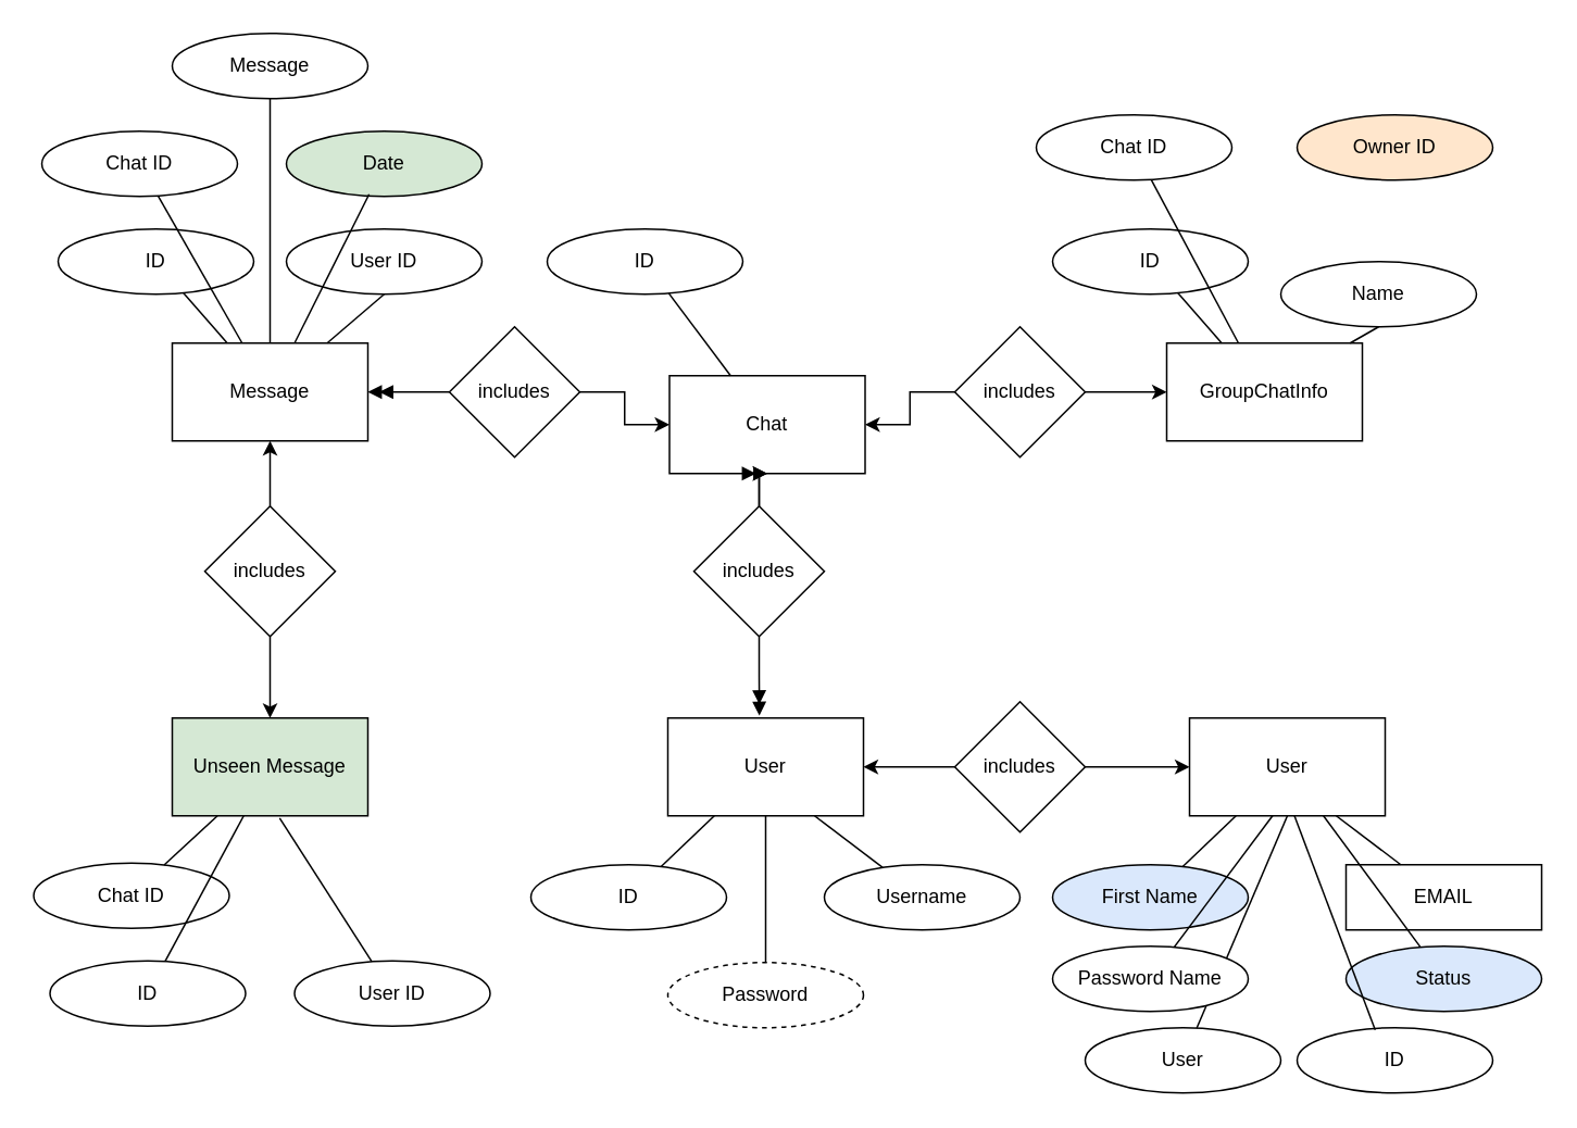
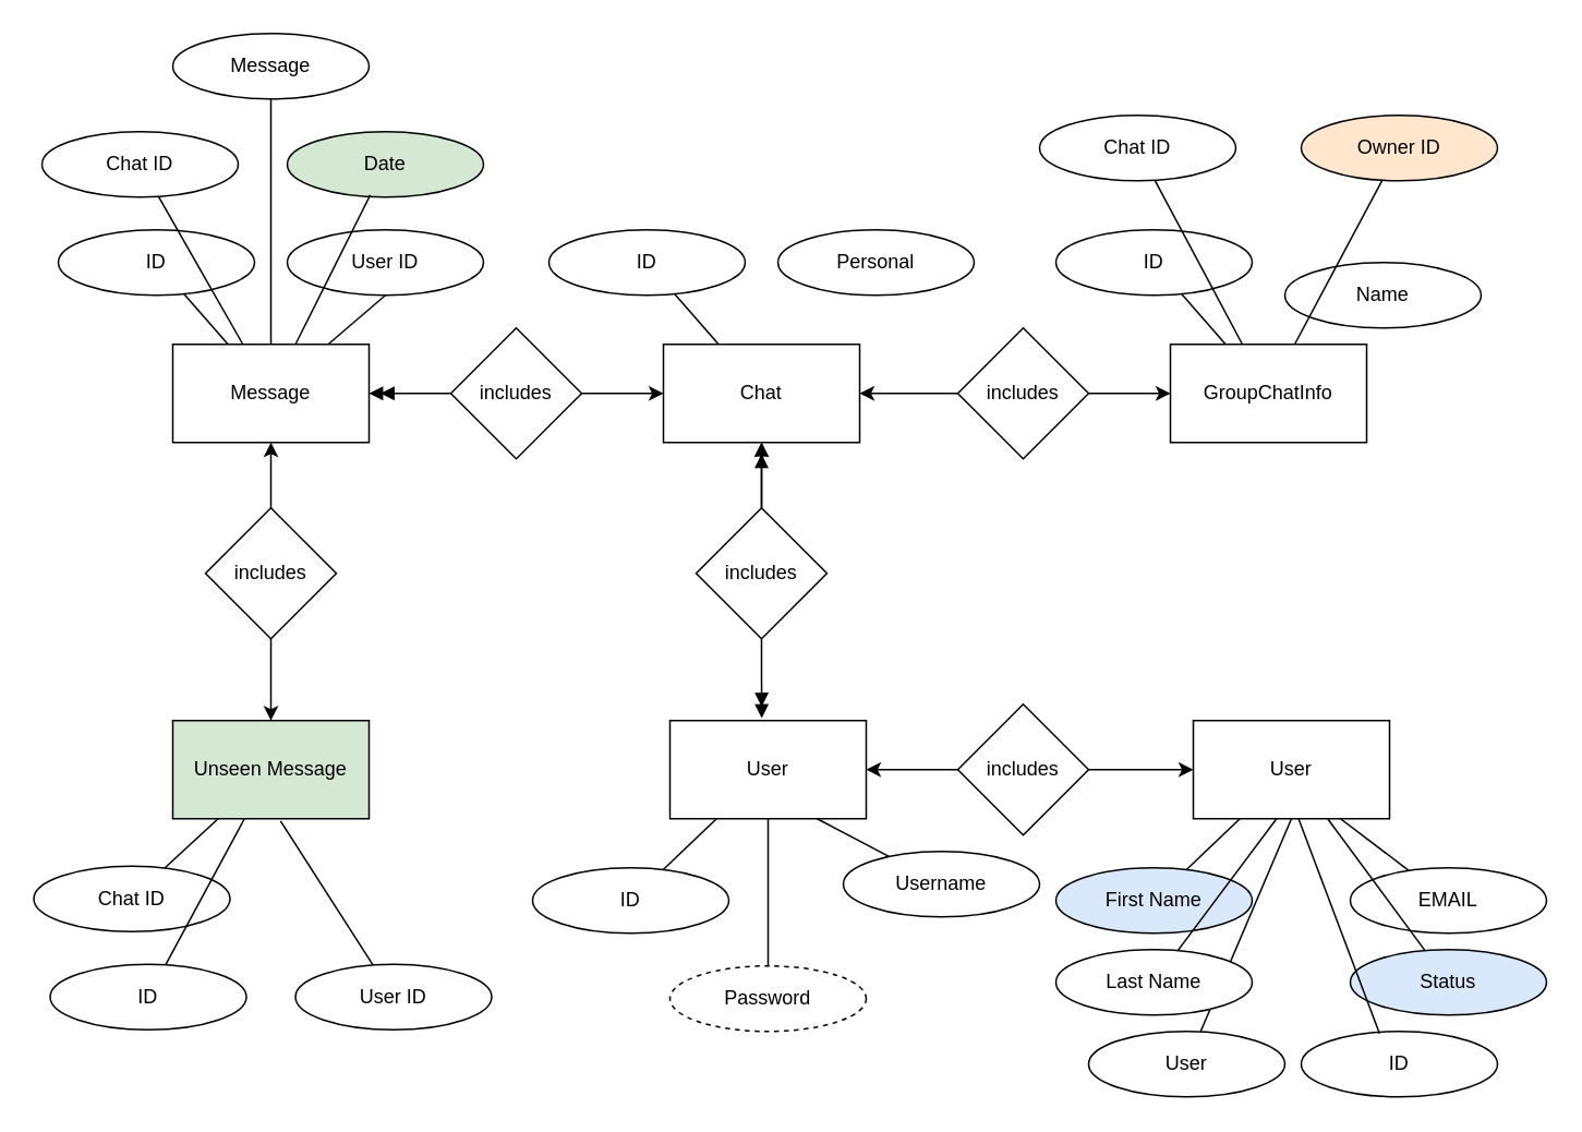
+ <mxCell id="8" value="Personal" style="ellipse;whiteSpace=wrap;html=1;" vertex="1" parent="1"><mxGeometry x="475" y="140" width="120" height="40" as="geometry" /></mxCell>
+ <mxCell id="25" value="" style="endArrow=none;html=1;rounded=0;" edge="1" parent="1" source="17" target="22"><mxGeometry width="50" height="50" relative="1" as="geometry"><mxPoint x="745" y="320" as="sourcePoint" /><mxPoint x="795" y="270" as="targetPoint" /></mxGeometry></mxCell>
- <mxCell id="20" value="" style="endArrow=none;html=1;rounded=0;entryX=0.5;entryY=1;entryDx=0;entryDy=0;" edge="1" parent="1" source="17" target="18"><mxGeometry width="50" height="50" relative="1" as="geometry"><mxPoint x="775" y="410" as="sourcePoint" /><mxPoint x="825" y="360" as="targetPoint" /></mxGeometry></mxCell>
- <mxCell id="2" value="Chat" style="rounded=0;whiteSpace=wrap;html=1;" vertex="1" parent="1"><mxGeometry x="410" y="230" width="120" height="60" as="geometry" /></mxCell>
+ <mxCell id="2" value="Chat" style="rounded=0;whiteSpace=wrap;html=1;" vertex="1" parent="1"><mxGeometry x="405" y="210" width="120" height="60" as="geometry" /></mxCell>
- <mxCell id="13" value="Username" style="ellipse;whiteSpace=wrap;html=1;" vertex="1" parent="1"><mxGeometry x="505" y="530" width="120" height="40" as="geometry" /></mxCell>
+ <mxCell id="13" value="Username" style="ellipse;whiteSpace=wrap;html=1;" vertex="1" parent="1"><mxGeometry x="515" y="520" width="120" height="40" as="geometry" /></mxCell>
- <mxCell id="42" value="EMAIL" style="whiteSpace=wrap;html=1;rounded=0;" vertex="1" parent="1"><mxGeometry x="825" y="530" width="120" height="40" as="geometry" /></mxCell>
+ <mxCell id="42" value="EMAIL" style="ellipse;whiteSpace=wrap;html=1;" vertex="1" parent="1"><mxGeometry x="825" y="530" width="120" height="40" as="geometry" /></mxCell>
- <mxCell id="46" value="Password Name" style="ellipse;whiteSpace=wrap;html=1;" vertex="1" parent="1"><mxGeometry x="645" y="580" width="120" height="40" as="geometry" /></mxCell>
+ <mxCell id="46" value="Last Name" style="ellipse;whiteSpace=wrap;html=1;" vertex="1" parent="1"><mxGeometry x="645" y="580" width="120" height="40" as="geometry" /></mxCell>
